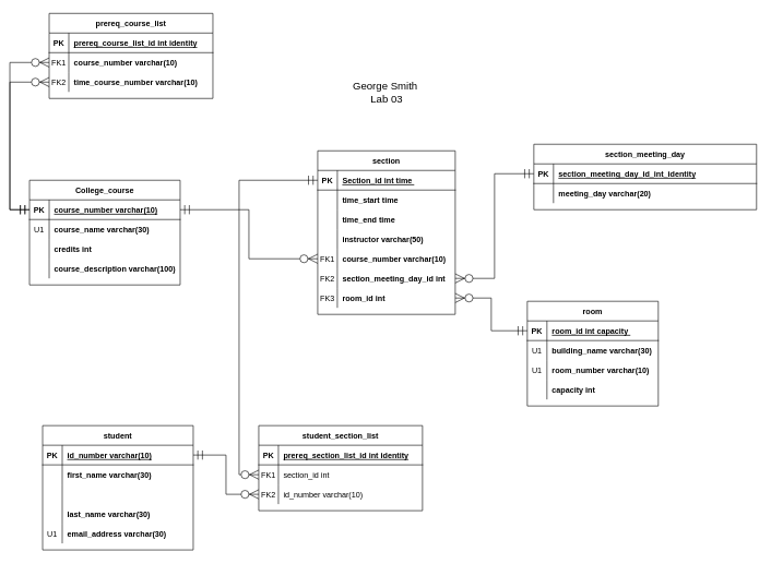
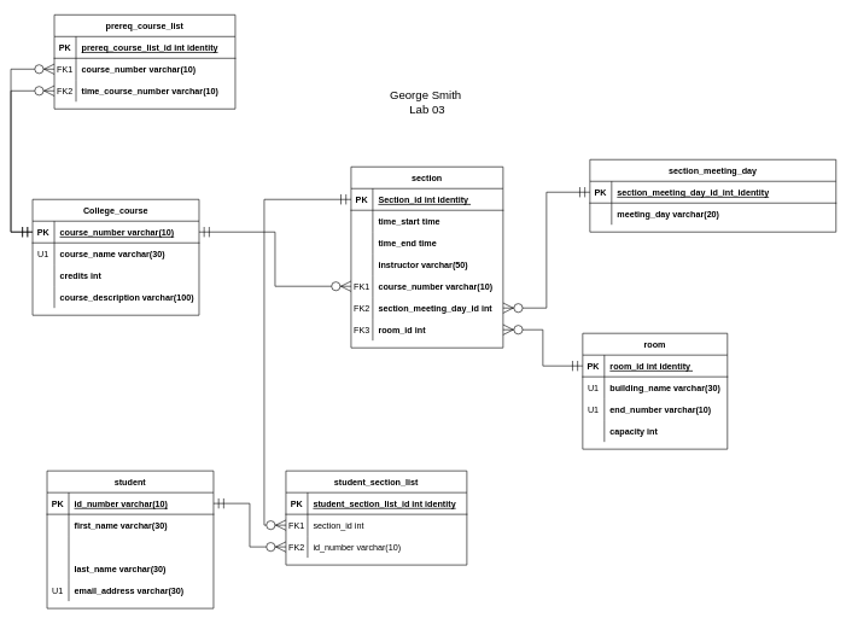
- <mxCell id="18" value="Section_id int time " style="shape=partialRectangle;connectable=0;fillColor=none;top=0;left=0;bottom=0;right=0;align=left;spacingLeft=6;fontStyle=5;overflow=hidden;" vertex="1" parent="16"><mxGeometry x="30" width="180" height="30" as="geometry" /></mxCell>
+ <mxCell id="18" value="Section_id int identity " style="shape=partialRectangle;connectable=0;fillColor=none;top=0;left=0;bottom=0;right=0;align=left;spacingLeft=6;fontStyle=5;overflow=hidden;" vertex="1" parent="16"><mxGeometry x="30" width="180" height="30" as="geometry" /></mxCell>
- <mxCell id="55" value="room_id int capacity " style="shape=partialRectangle;connectable=0;fillColor=none;top=0;left=0;bottom=0;right=0;align=left;spacingLeft=6;fontStyle=5;overflow=hidden;" vertex="1" parent="53"><mxGeometry x="30" width="170" height="30" as="geometry" /></mxCell>
+ <mxCell id="55" value="room_id int identity " style="shape=partialRectangle;connectable=0;fillColor=none;top=0;left=0;bottom=0;right=0;align=left;spacingLeft=6;fontStyle=5;overflow=hidden;" vertex="1" parent="53"><mxGeometry x="30" width="170" height="30" as="geometry" /></mxCell>
- <mxCell id="61" value="room_number varchar(10)" style="shape=partialRectangle;connectable=0;fillColor=none;top=0;left=0;bottom=0;right=0;align=left;spacingLeft=6;overflow=hidden;fontStyle=1" vertex="1" parent="59"><mxGeometry x="30" width="170" height="30" as="geometry" /></mxCell>
+ <mxCell id="61" value="end_number varchar(10)" style="shape=partialRectangle;connectable=0;fillColor=none;top=0;left=0;bottom=0;right=0;align=left;spacingLeft=6;overflow=hidden;fontStyle=1" vertex="1" parent="59"><mxGeometry x="30" width="170" height="30" as="geometry" /></mxCell>
- <mxCell id="78" value="prereq_section_list_id int identity" style="shape=partialRectangle;connectable=0;fillColor=none;top=0;left=0;bottom=0;right=0;align=left;spacingLeft=6;fontStyle=5;overflow=hidden;" vertex="1" parent="76"><mxGeometry x="30" width="220" height="30" as="geometry" /></mxCell>
+ <mxCell id="78" value="student_section_list_id int identity" style="shape=partialRectangle;connectable=0;fillColor=none;top=0;left=0;bottom=0;right=0;align=left;spacingLeft=6;fontStyle=5;overflow=hidden;" vertex="1" parent="76"><mxGeometry x="30" width="220" height="30" as="geometry" /></mxCell>
